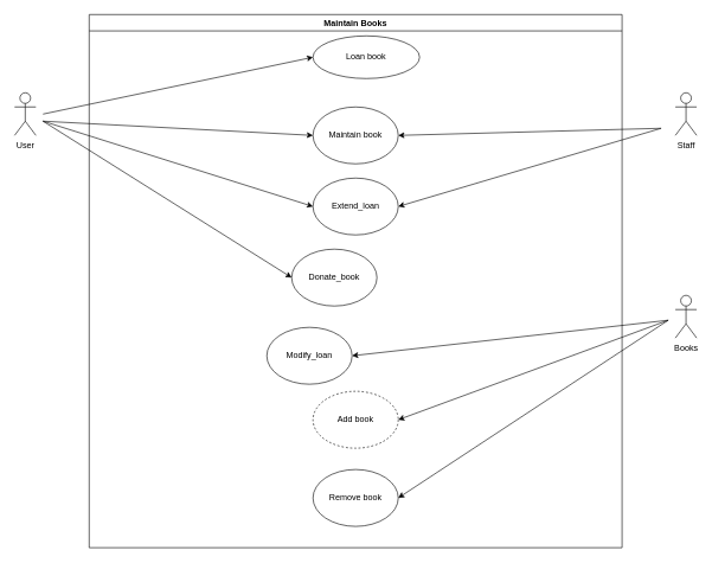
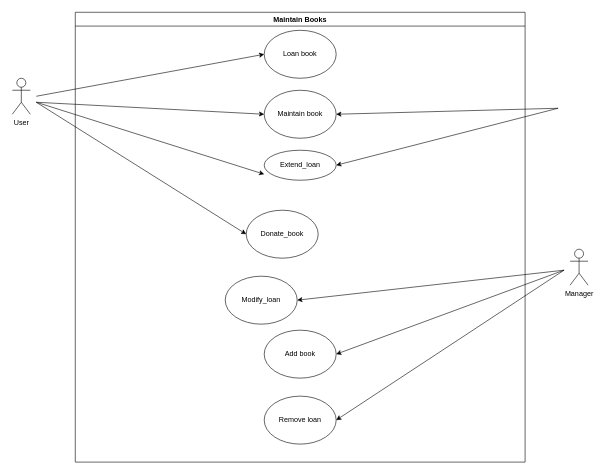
- <mxCell id="3" value="Loan book" style="ellipse;whiteSpace=wrap;html=1;" vertex="1" parent="2"><mxGeometry x="315" y="30" width="150" height="60" as="geometry" /></mxCell>
+ <mxCell id="3" value="Loan book" style="ellipse;whiteSpace=wrap;html=1;" vertex="1" parent="2"><mxGeometry x="315" y="30" width="120" height="80" as="geometry" /></mxCell>
- <mxCell id="12" value="Staff" style="shape=umlActor;verticalLabelPosition=bottom;verticalAlign=top;html=1;outlineConnect=0;" vertex="1" parent="1"><mxGeometry x="950" y="130" width="30" height="60" as="geometry" /></mxCell>
- <mxCell id="5" value="Extend_loan" style="ellipse;whiteSpace=wrap;html=1;" vertex="1" parent="2"><mxGeometry x="315" y="230" width="120" height="80" as="geometry" /></mxCell>
+ <mxCell id="5" value="Extend_loan" style="ellipse;whiteSpace=wrap;html=1;" vertex="1" parent="2"><mxGeometry x="315" y="230" width="120" height="50" as="geometry" /></mxCell>
- <mxCell id="13" value="Books" style="shape=umlActor;verticalLabelPosition=bottom;verticalAlign=top;html=1;outlineConnect=0;" vertex="1" parent="1"><mxGeometry x="950" y="415" width="30" height="60" as="geometry" /></mxCell>
+ <mxCell id="13" value="Manager" style="shape=umlActor;verticalLabelPosition=bottom;verticalAlign=top;html=1;outlineConnect=0;" vertex="1" parent="1"><mxGeometry x="950" y="415" width="30" height="60" as="geometry" /></mxCell>
- <mxCell id="8" value="Add book" style="ellipse;whiteSpace=wrap;html=1;dashed=1;" vertex="1" parent="2"><mxGeometry x="315" y="530" width="120" height="80" as="geometry" /></mxCell>
+ <mxCell id="8" value="Add book" style="ellipse;whiteSpace=wrap;html=1;" vertex="1" parent="2"><mxGeometry x="315" y="530" width="120" height="80" as="geometry" /></mxCell>
- <mxCell id="9" value="Remove book" style="ellipse;whiteSpace=wrap;html=1;" vertex="1" parent="2"><mxGeometry x="315" y="640" width="120" height="80" as="geometry" /></mxCell>
+ <mxCell id="9" value="Remove loan" style="ellipse;whiteSpace=wrap;html=1;" vertex="1" parent="2"><mxGeometry x="315" y="640" width="120" height="80" as="geometry" /></mxCell>
